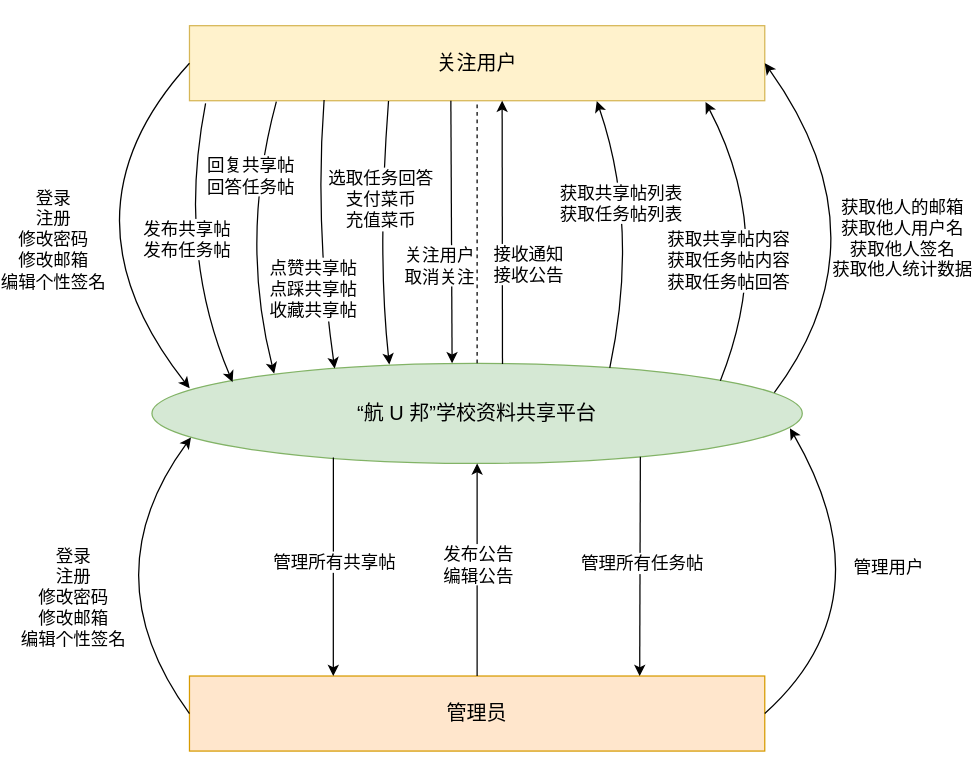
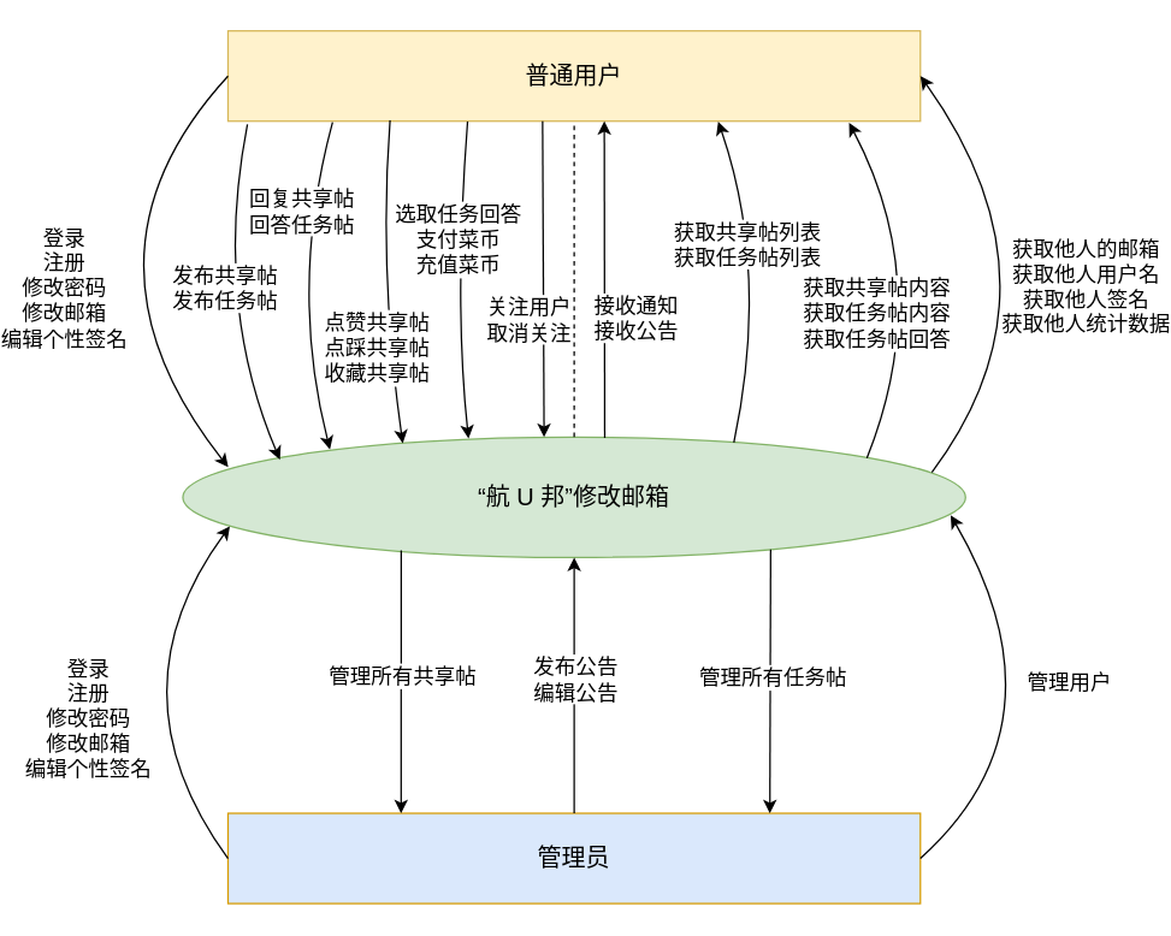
- <mxCell id="3" value="&lt;font style=&quot;font-size: 16px;&quot;&gt;关注用户&lt;/font&gt;" style="rounded=0;whiteSpace=wrap;html=1;fillColor=#fff2cc;strokeColor=#d6b656;" parent="1" vertex="1"><mxGeometry x="130" y="20" width="460" height="60" as="geometry" /></mxCell>
+ <mxCell id="3" value="&lt;font style=&quot;font-size: 16px;&quot;&gt;普通用户&lt;/font&gt;" style="rounded=0;whiteSpace=wrap;html=1;fillColor=#fff2cc;strokeColor=#d6b656;" parent="1" vertex="1"><mxGeometry x="130" y="20" width="460" height="60" as="geometry" /></mxCell>
- <mxCell id="2" value="&lt;font style=&quot;font-size: 16px;&quot;&gt;“航 U 邦”学校资料共享平台&lt;/font&gt;" style="ellipse;whiteSpace=wrap;html=1;fillColor=#d5e8d4;strokeColor=#82b366;" parent="1" vertex="1"><mxGeometry x="100" y="290" width="520" height="80" as="geometry" /></mxCell>
+ <mxCell id="2" value="&lt;font style=&quot;font-size: 16px;&quot;&gt;“航 U 邦”修改邮箱&lt;/font&gt;" style="ellipse;whiteSpace=wrap;html=1;fillColor=#d5e8d4;strokeColor=#82b366;" parent="1" vertex="1"><mxGeometry x="100" y="290" width="520" height="80" as="geometry" /></mxCell>
- <mxCell id="25" value="&lt;font style=&quot;font-size: 16px;&quot;&gt;管理员&lt;/font&gt;" style="rounded=0;whiteSpace=wrap;html=1;fillColor=#ffe6cc;strokeColor=#d79b00;" parent="1" vertex="1"><mxGeometry x="130" y="540" width="460" height="60" as="geometry" /></mxCell>
+ <mxCell id="25" value="&lt;font style=&quot;font-size: 16px;&quot;&gt;管理员&lt;/font&gt;" style="rounded=0;whiteSpace=wrap;html=1;fillColor=#dae8fc;strokeColor=#d79b00;" parent="1" vertex="1"><mxGeometry x="130" y="540" width="460" height="60" as="geometry" /></mxCell>
